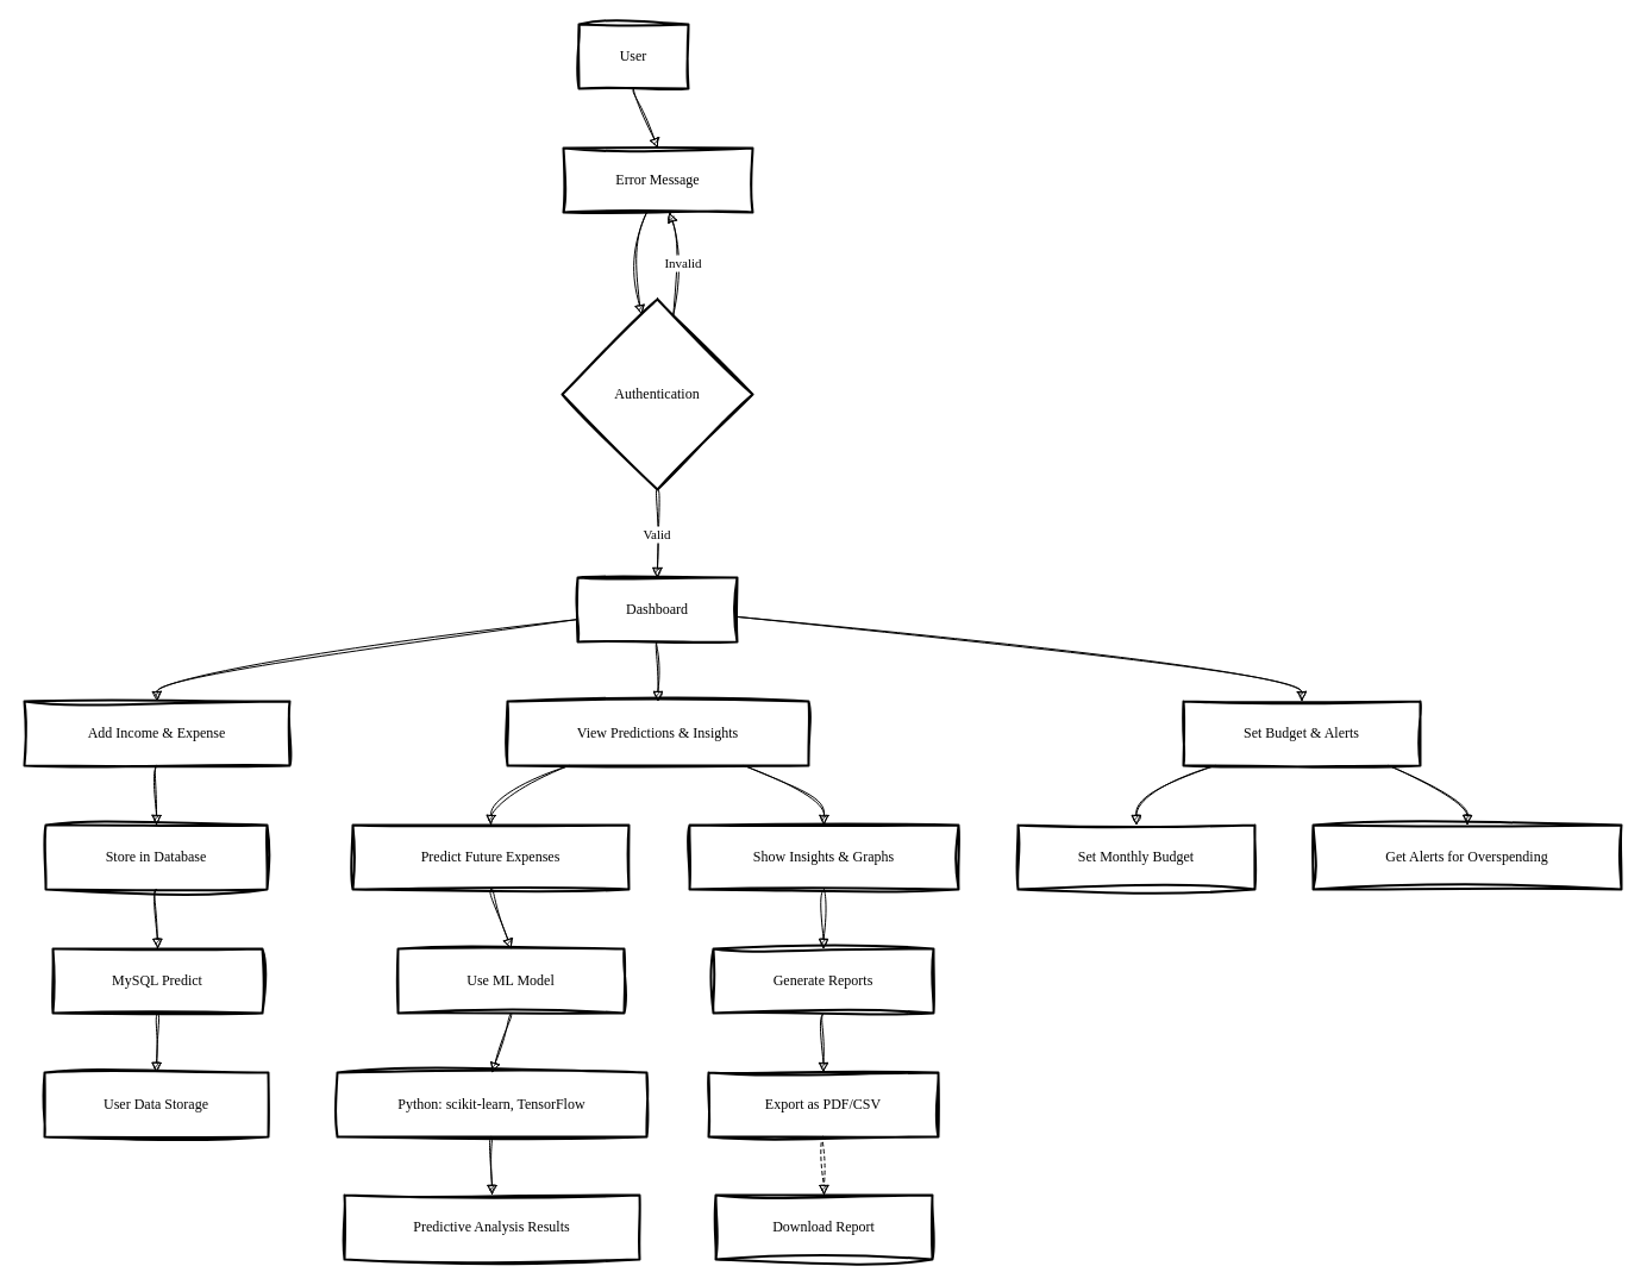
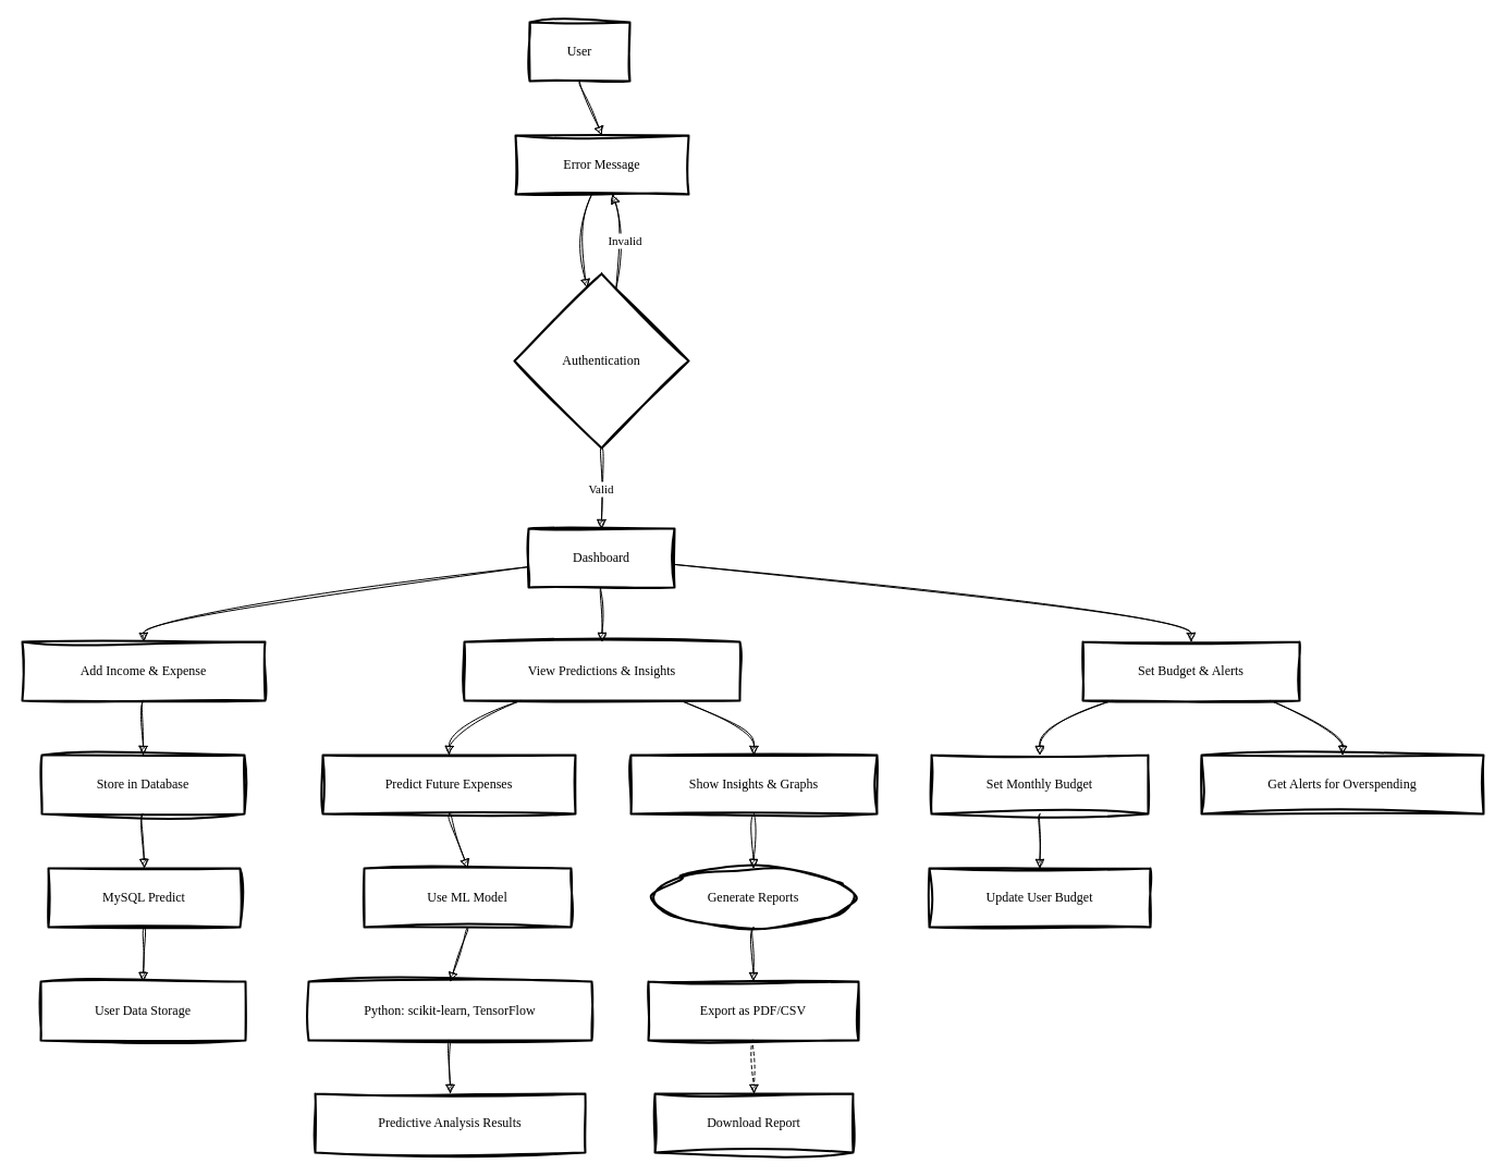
+ <mxCell id="37" value="" style="curved=1;startArrow=none;endArrow=block;exitX=0.5;exitY=0.99;entryX=0.5;entryY=-0.01;rounded=0;sketch=1;hachureGap=4;jiggle=2;curveFitting=1;fontFamily=Architects Daughter;fontSource=https%3A%2F%2Ffonts.googleapis.com%2Fcss%3Ffamily%3DArchitects%2BDaughter;" edge="1" parent="1" source="12" target="16"><mxGeometry relative="1" as="geometry"><Array as="points" /></mxGeometry></mxCell>
- <mxCell id="15" value="Generate Reports" style="whiteSpace=wrap;strokeWidth=2;sketch=1;hachureGap=4;jiggle=2;curveFitting=1;fontFamily=Architects Daughter;fontSource=https%3A%2F%2Ffonts.googleapis.com%2Fcss%3Ffamily%3DArchitects%2BDaughter;" vertex="1" parent="1"><mxGeometry x="599" y="797" width="185" height="54" as="geometry" /></mxCell>
+ <mxCell id="15" value="Generate Reports" style="ellipse;whiteSpace=wrap;strokeWidth=2;sketch=1;hachureGap=4;jiggle=2;curveFitting=1;fontFamily=Architects Daughter;fontSource=https%3A%2F%2Ffonts.googleapis.com%2Fcss%3Ffamily%3DArchitects%2BDaughter;" vertex="1" parent="1"><mxGeometry x="599" y="797" width="185" height="54" as="geometry" /></mxCell>
+ <mxCell id="16" value="Update User Budget" style="whiteSpace=wrap;strokeWidth=2;sketch=1;hachureGap=4;jiggle=2;curveFitting=1;fontFamily=Architects Daughter;fontSource=https%3A%2F%2Ffonts.googleapis.com%2Fcss%3Ffamily%3DArchitects%2BDaughter;" vertex="1" parent="1"><mxGeometry x="853" y="797" width="203" height="54" as="geometry" /></mxCell>
